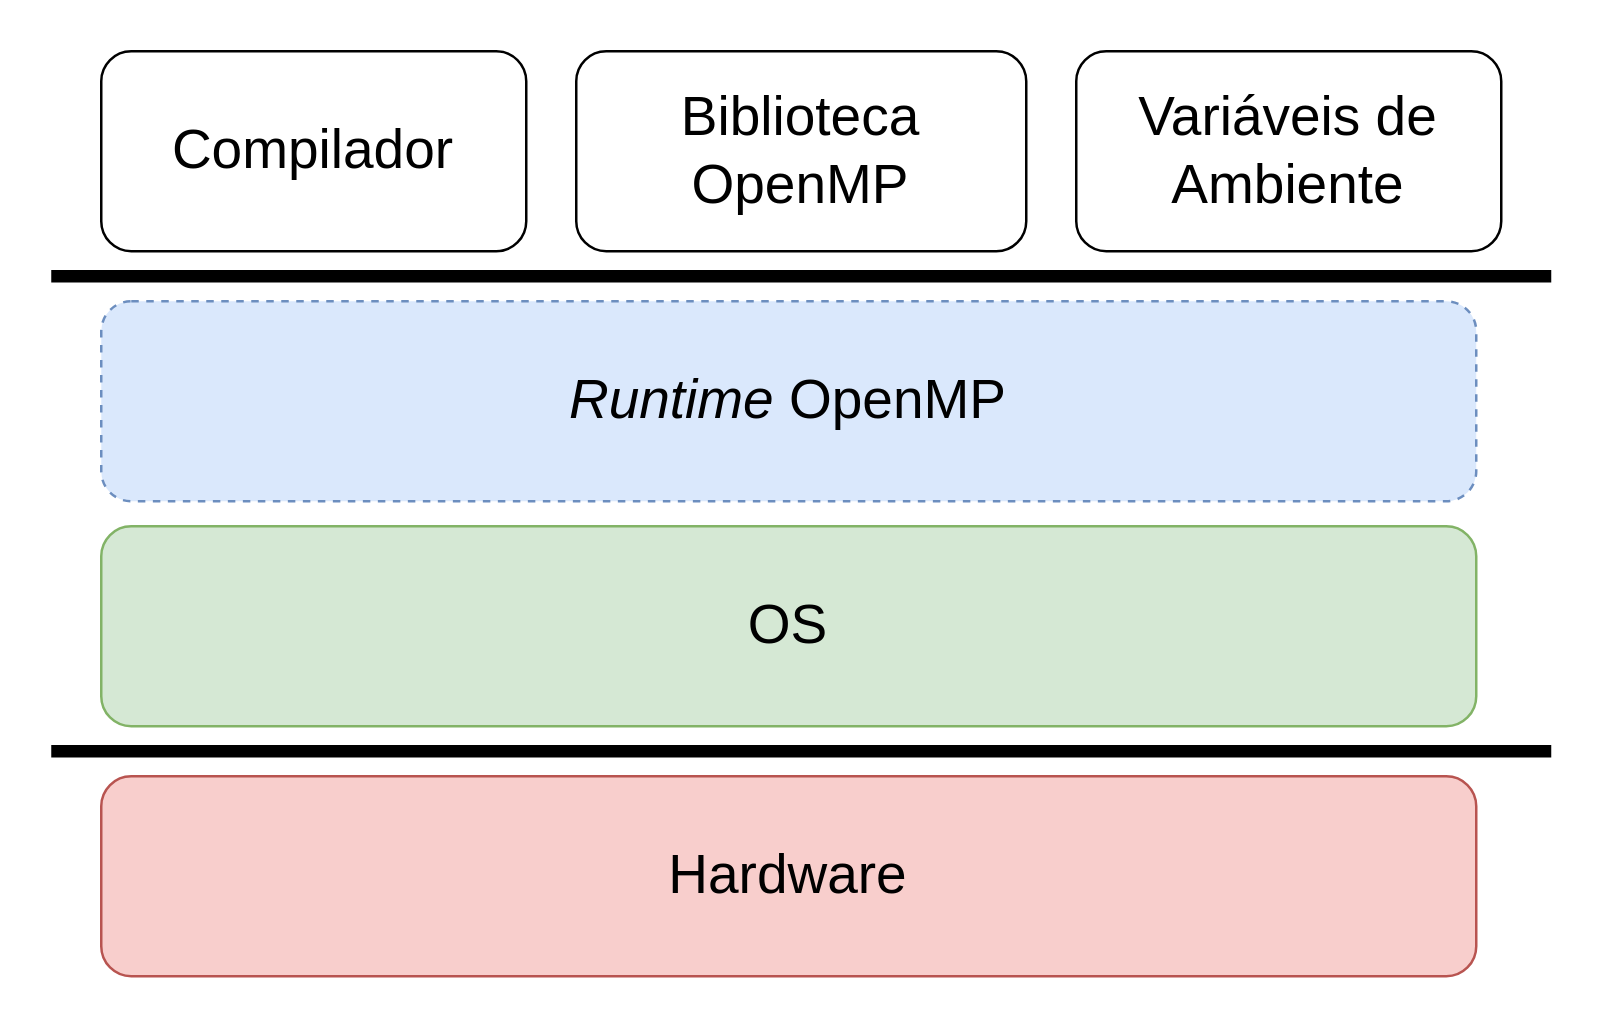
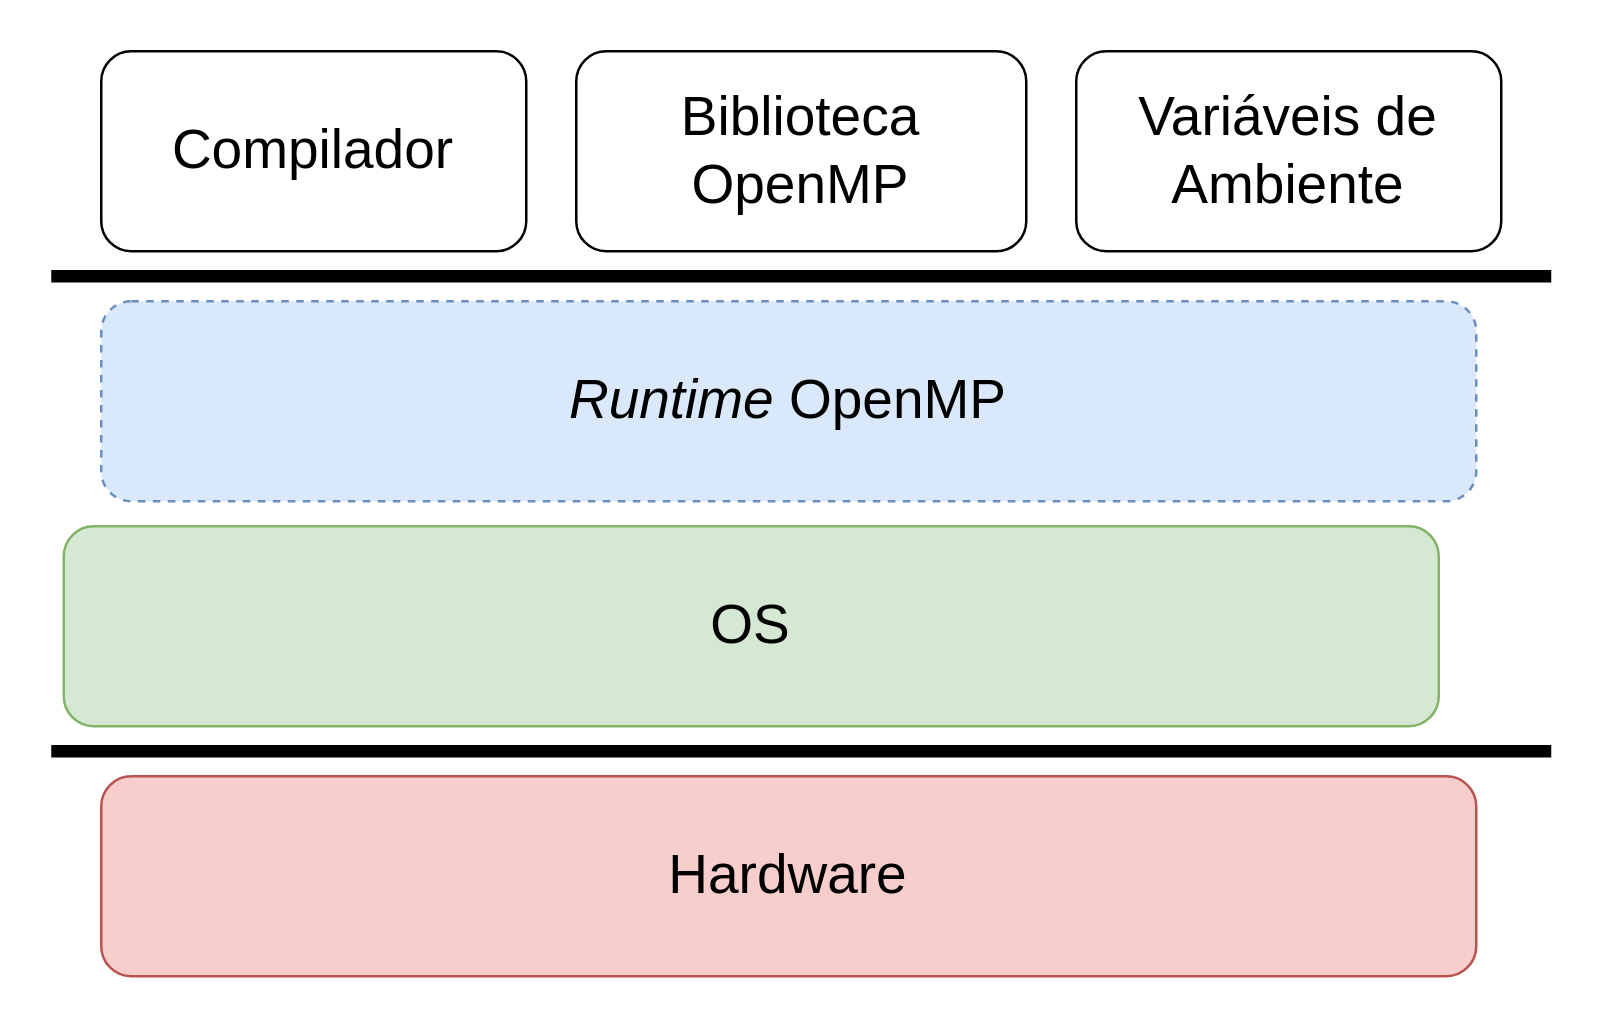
- <mxCell id="7" value="&lt;font&gt;OS&lt;/font&gt;" style="rounded=1;whiteSpace=wrap;html=1;fillColor=#d5e8d4;strokeColor=#82b366;fontSize=22;" parent="1" vertex="1"><mxGeometry x="40" y="210" width="550" height="80" as="geometry" /></mxCell>
+ <mxCell id="7" value="&lt;font&gt;OS&lt;/font&gt;" style="rounded=1;whiteSpace=wrap;html=1;fillColor=#d5e8d4;strokeColor=#82b366;fontSize=22;" parent="1" vertex="1"><mxGeometry x="25" y="210" width="550" height="80" as="geometry" /></mxCell>
